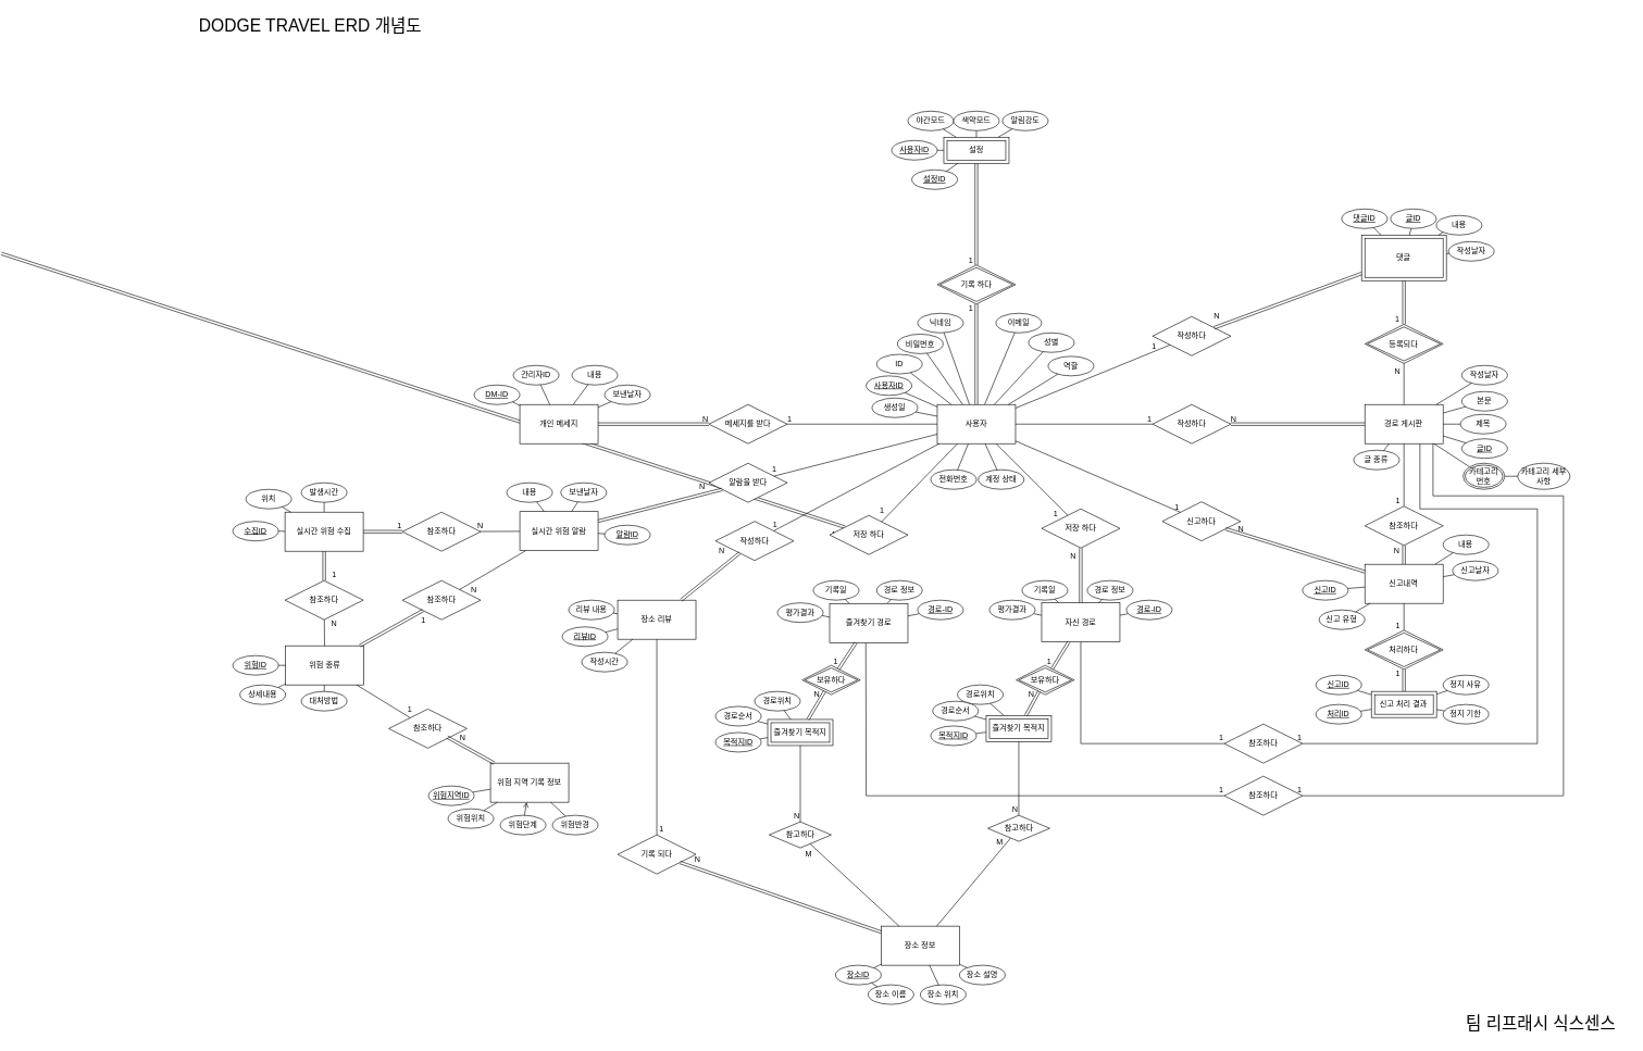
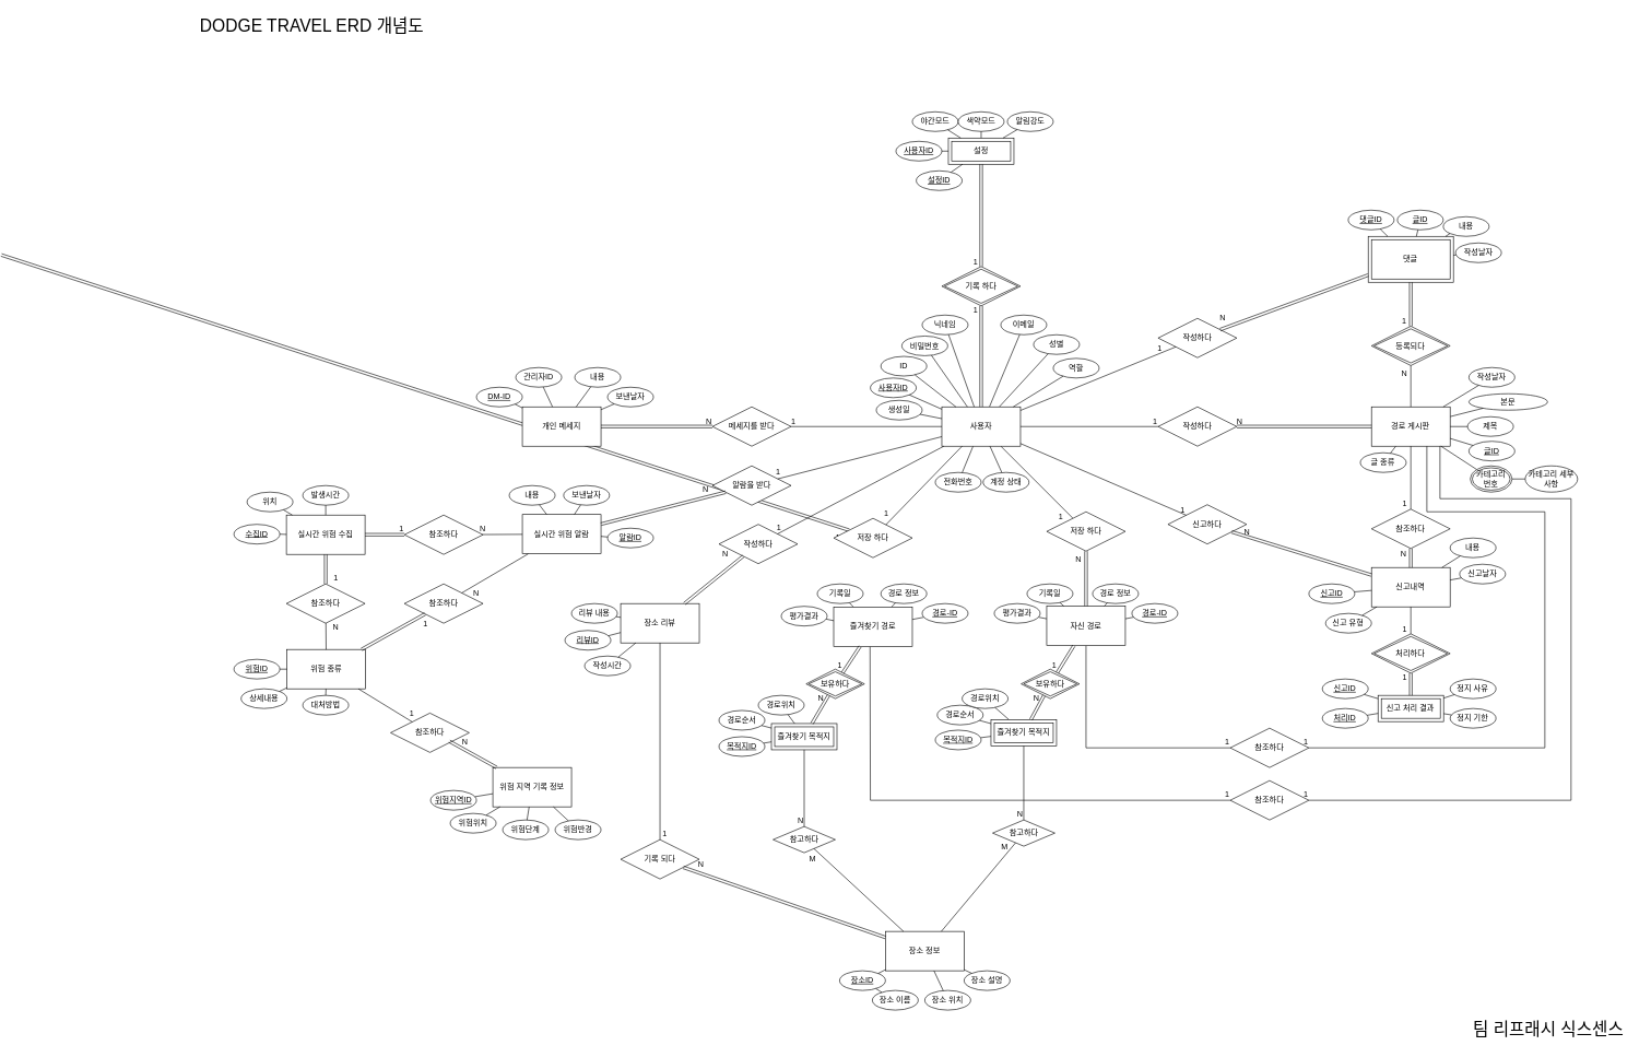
- <mxCell id="32" value="본문" style="ellipse;whiteSpace=wrap;html=1;container=0;" parent="1" vertex="1"><mxGeometry x="1974.13" y="600" width="70" height="30" as="geometry" /></mxCell>
+ <mxCell id="32" value="본문" style="ellipse;whiteSpace=wrap;html=1;container=0;" parent="1" vertex="1"><mxGeometry x="1974.13" y="600" width="120" height="25" as="geometry" /></mxCell>
- <mxCell id="242" value="" style="endArrow=open;html=1;rounded=0;" parent="1" source="239" target="226" edge="1"><mxGeometry relative="1" as="geometry"><mxPoint x="480" y="1160" as="sourcePoint" /><mxPoint x="640" y="1160" as="targetPoint" /></mxGeometry></mxCell>
+ <mxCell id="242" value="" style="endArrow=none;html=1;rounded=0;" parent="1" source="239" target="226" edge="1"><mxGeometry relative="1" as="geometry"><mxPoint x="480" y="1160" as="sourcePoint" /><mxPoint x="640" y="1160" as="targetPoint" /></mxGeometry></mxCell>
